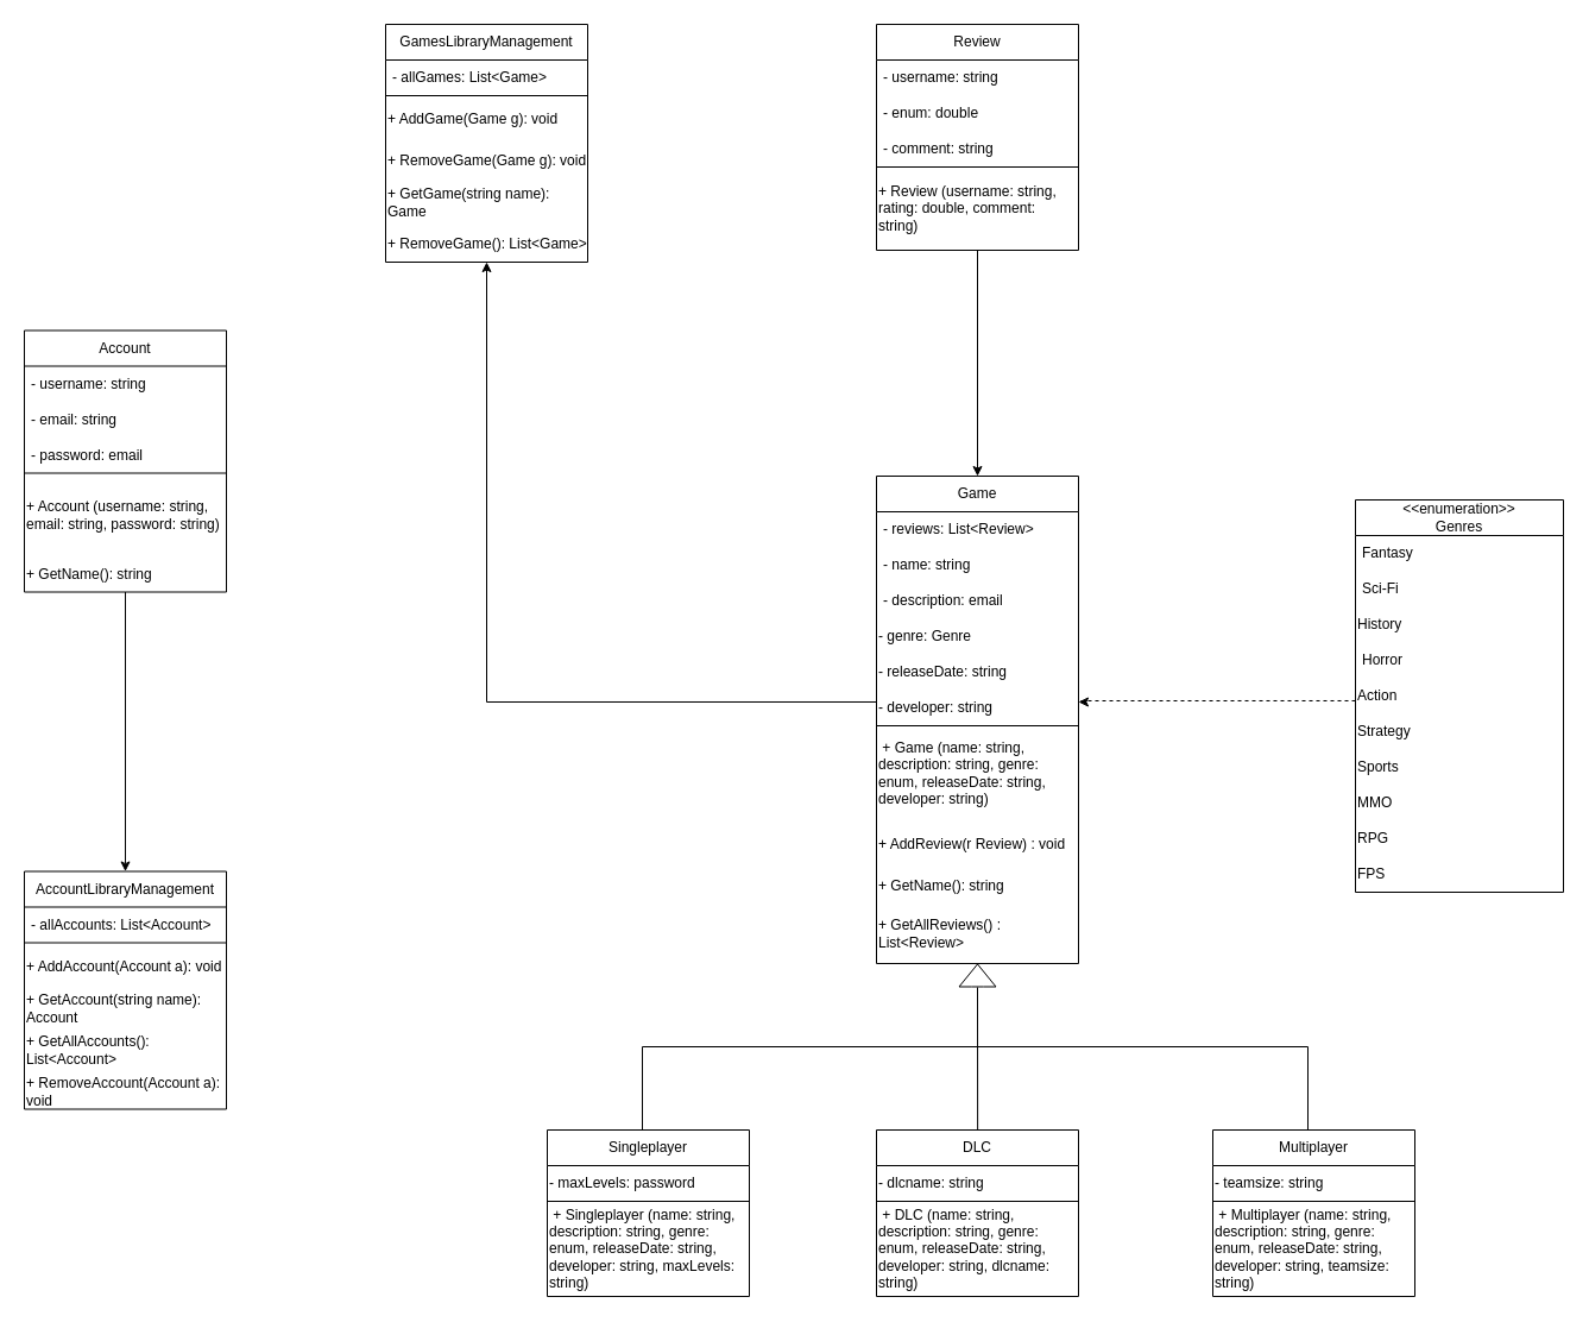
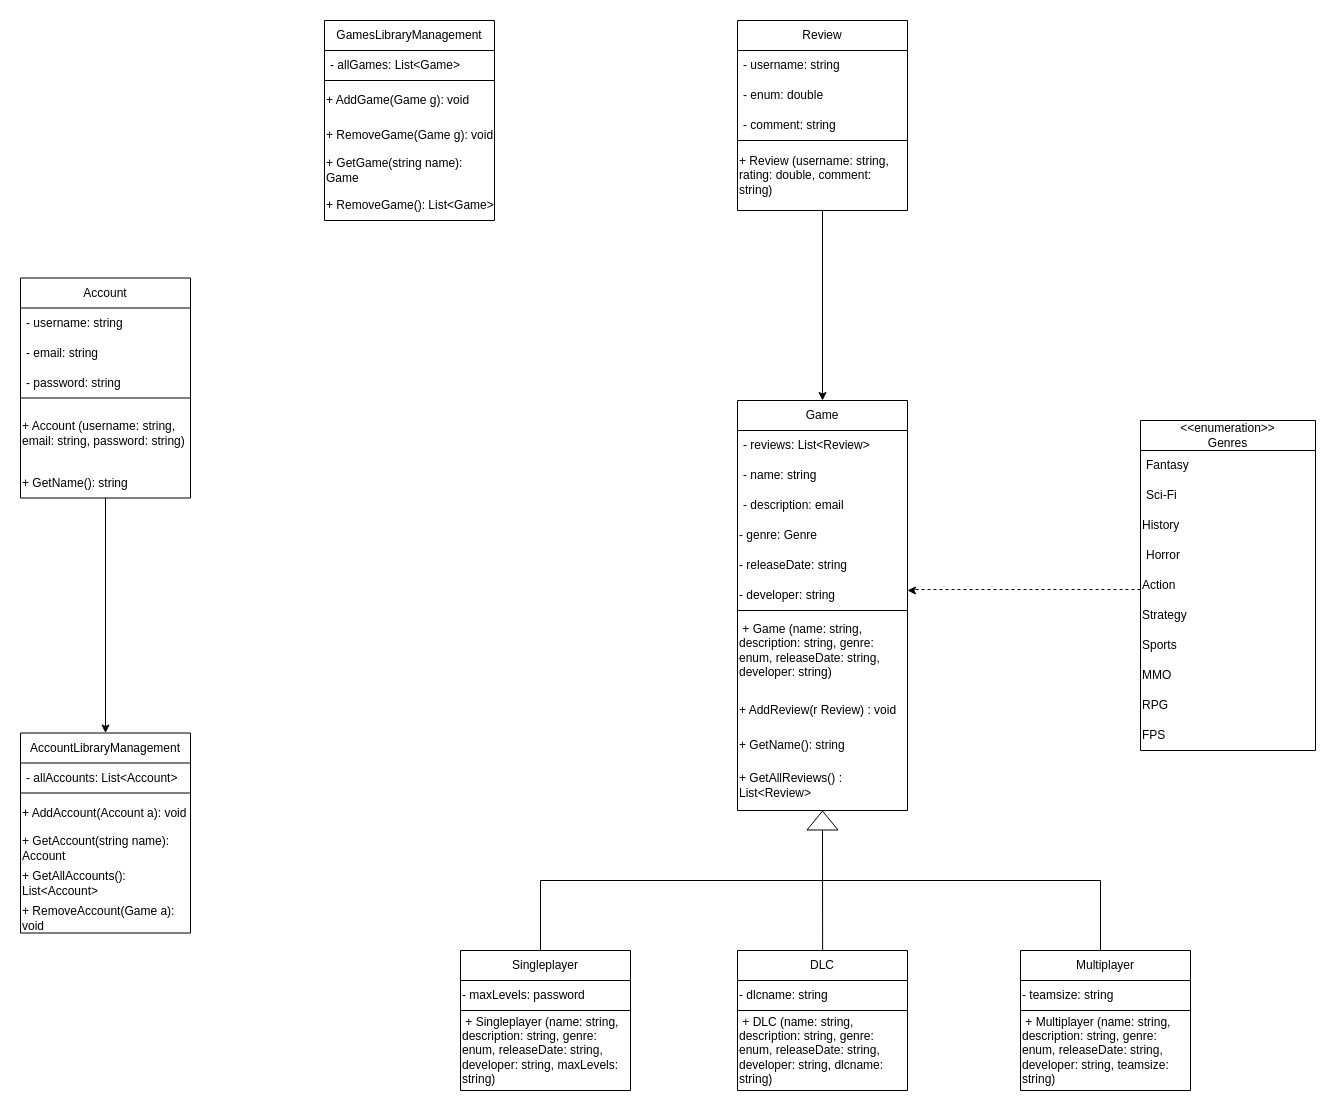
- <mxCell id="55" value="- password: email" style="text;strokeColor=none;fillColor=none;align=left;verticalAlign=middle;spacingLeft=4;spacingRight=4;overflow=hidden;points=[[0,0.5],[1,0.5]];portConstraint=eastwest;rotatable=0;whiteSpace=wrap;html=1;" parent="52" vertex="1"><mxGeometry y="90" width="170" height="30" as="geometry" /></mxCell>
+ <mxCell id="55" value="- password: string" style="text;strokeColor=none;fillColor=none;align=left;verticalAlign=middle;spacingLeft=4;spacingRight=4;overflow=hidden;points=[[0,0.5],[1,0.5]];portConstraint=eastwest;rotatable=0;whiteSpace=wrap;html=1;" parent="52" vertex="1"><mxGeometry y="90" width="170" height="30" as="geometry" /></mxCell>
- <mxCell id="59" value="" style="endArrow=classic;html=1;rounded=0;exitX=-0.002;exitY=0.333;exitDx=0;exitDy=0;entryX=0.5;entryY=1;entryDx=0;entryDy=0;exitPerimeter=0;" parent="1" source="8" target="51" edge="1"><mxGeometry width="50" height="50" relative="1" as="geometry"><mxPoint x="832" y="220" as="sourcePoint" /><mxPoint x="832" y="410" as="targetPoint" /><Array as="points"><mxPoint x="409" y="590" /></Array></mxGeometry></mxCell>
- <mxCell id="26" value="+ RemoveAccount(Account a): void" style="text;html=1;strokeColor=none;fillColor=none;align=left;verticalAlign=middle;whiteSpace=wrap;rounded=0;" parent="20" vertex="1"><mxGeometry y="170" width="170" height="30" as="geometry" /></mxCell>
+ <mxCell id="26" value="+ RemoveAccount(Game a): void" style="text;html=1;strokeColor=none;fillColor=none;align=left;verticalAlign=middle;whiteSpace=wrap;rounded=0;" parent="20" vertex="1"><mxGeometry y="170" width="170" height="30" as="geometry" /></mxCell>
